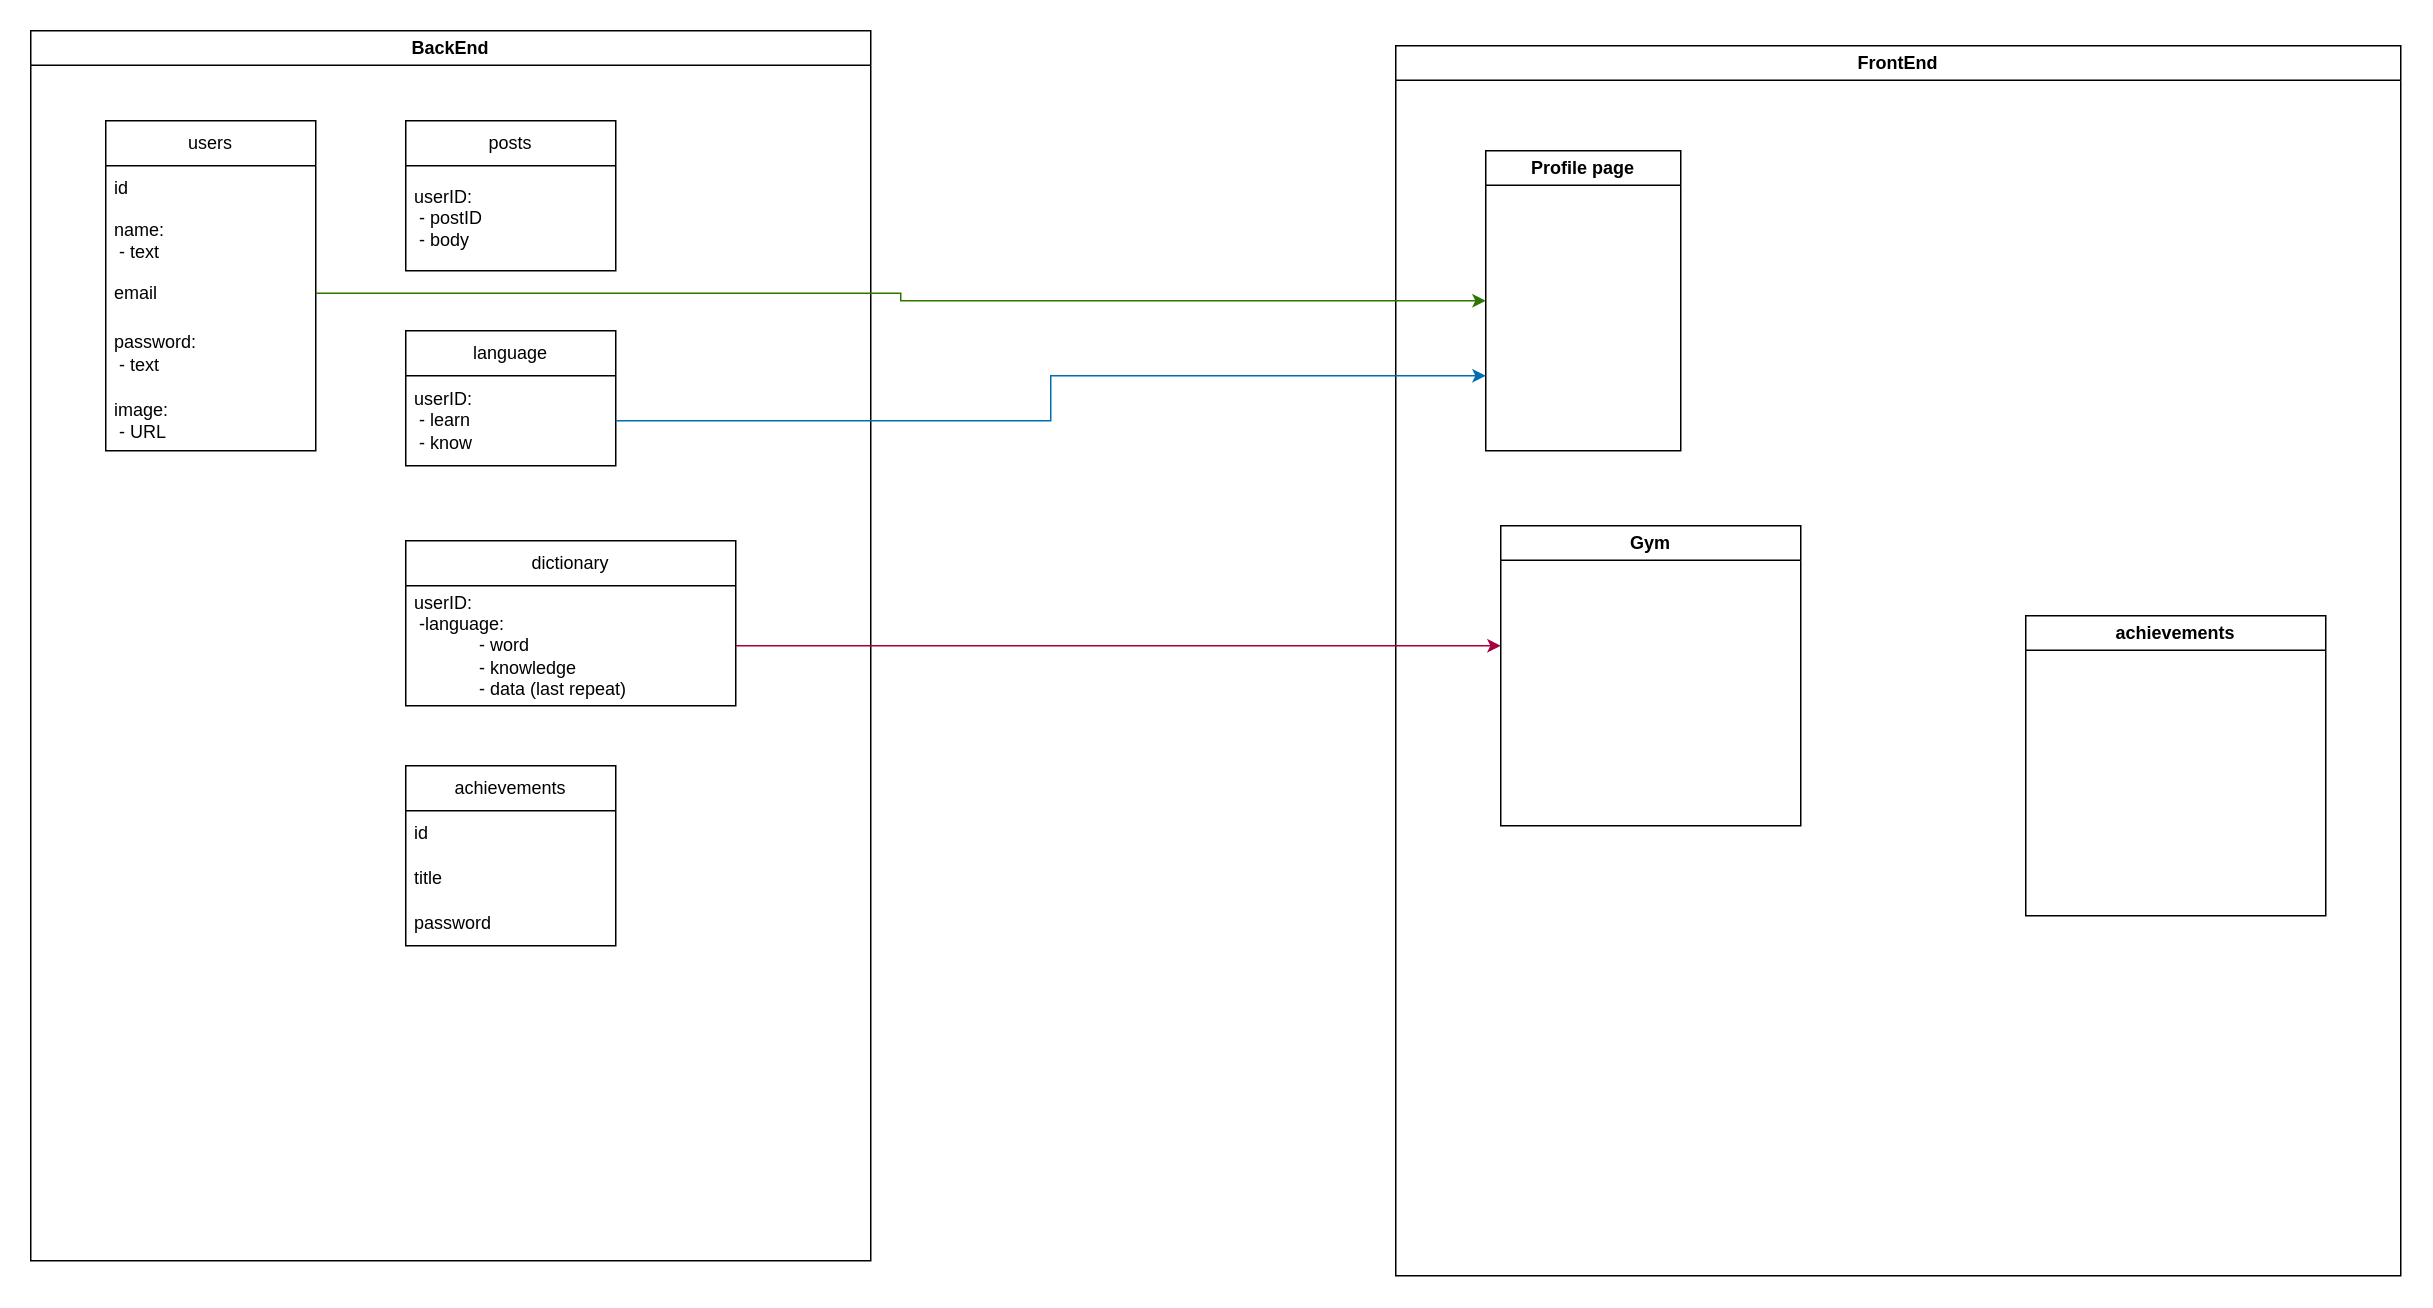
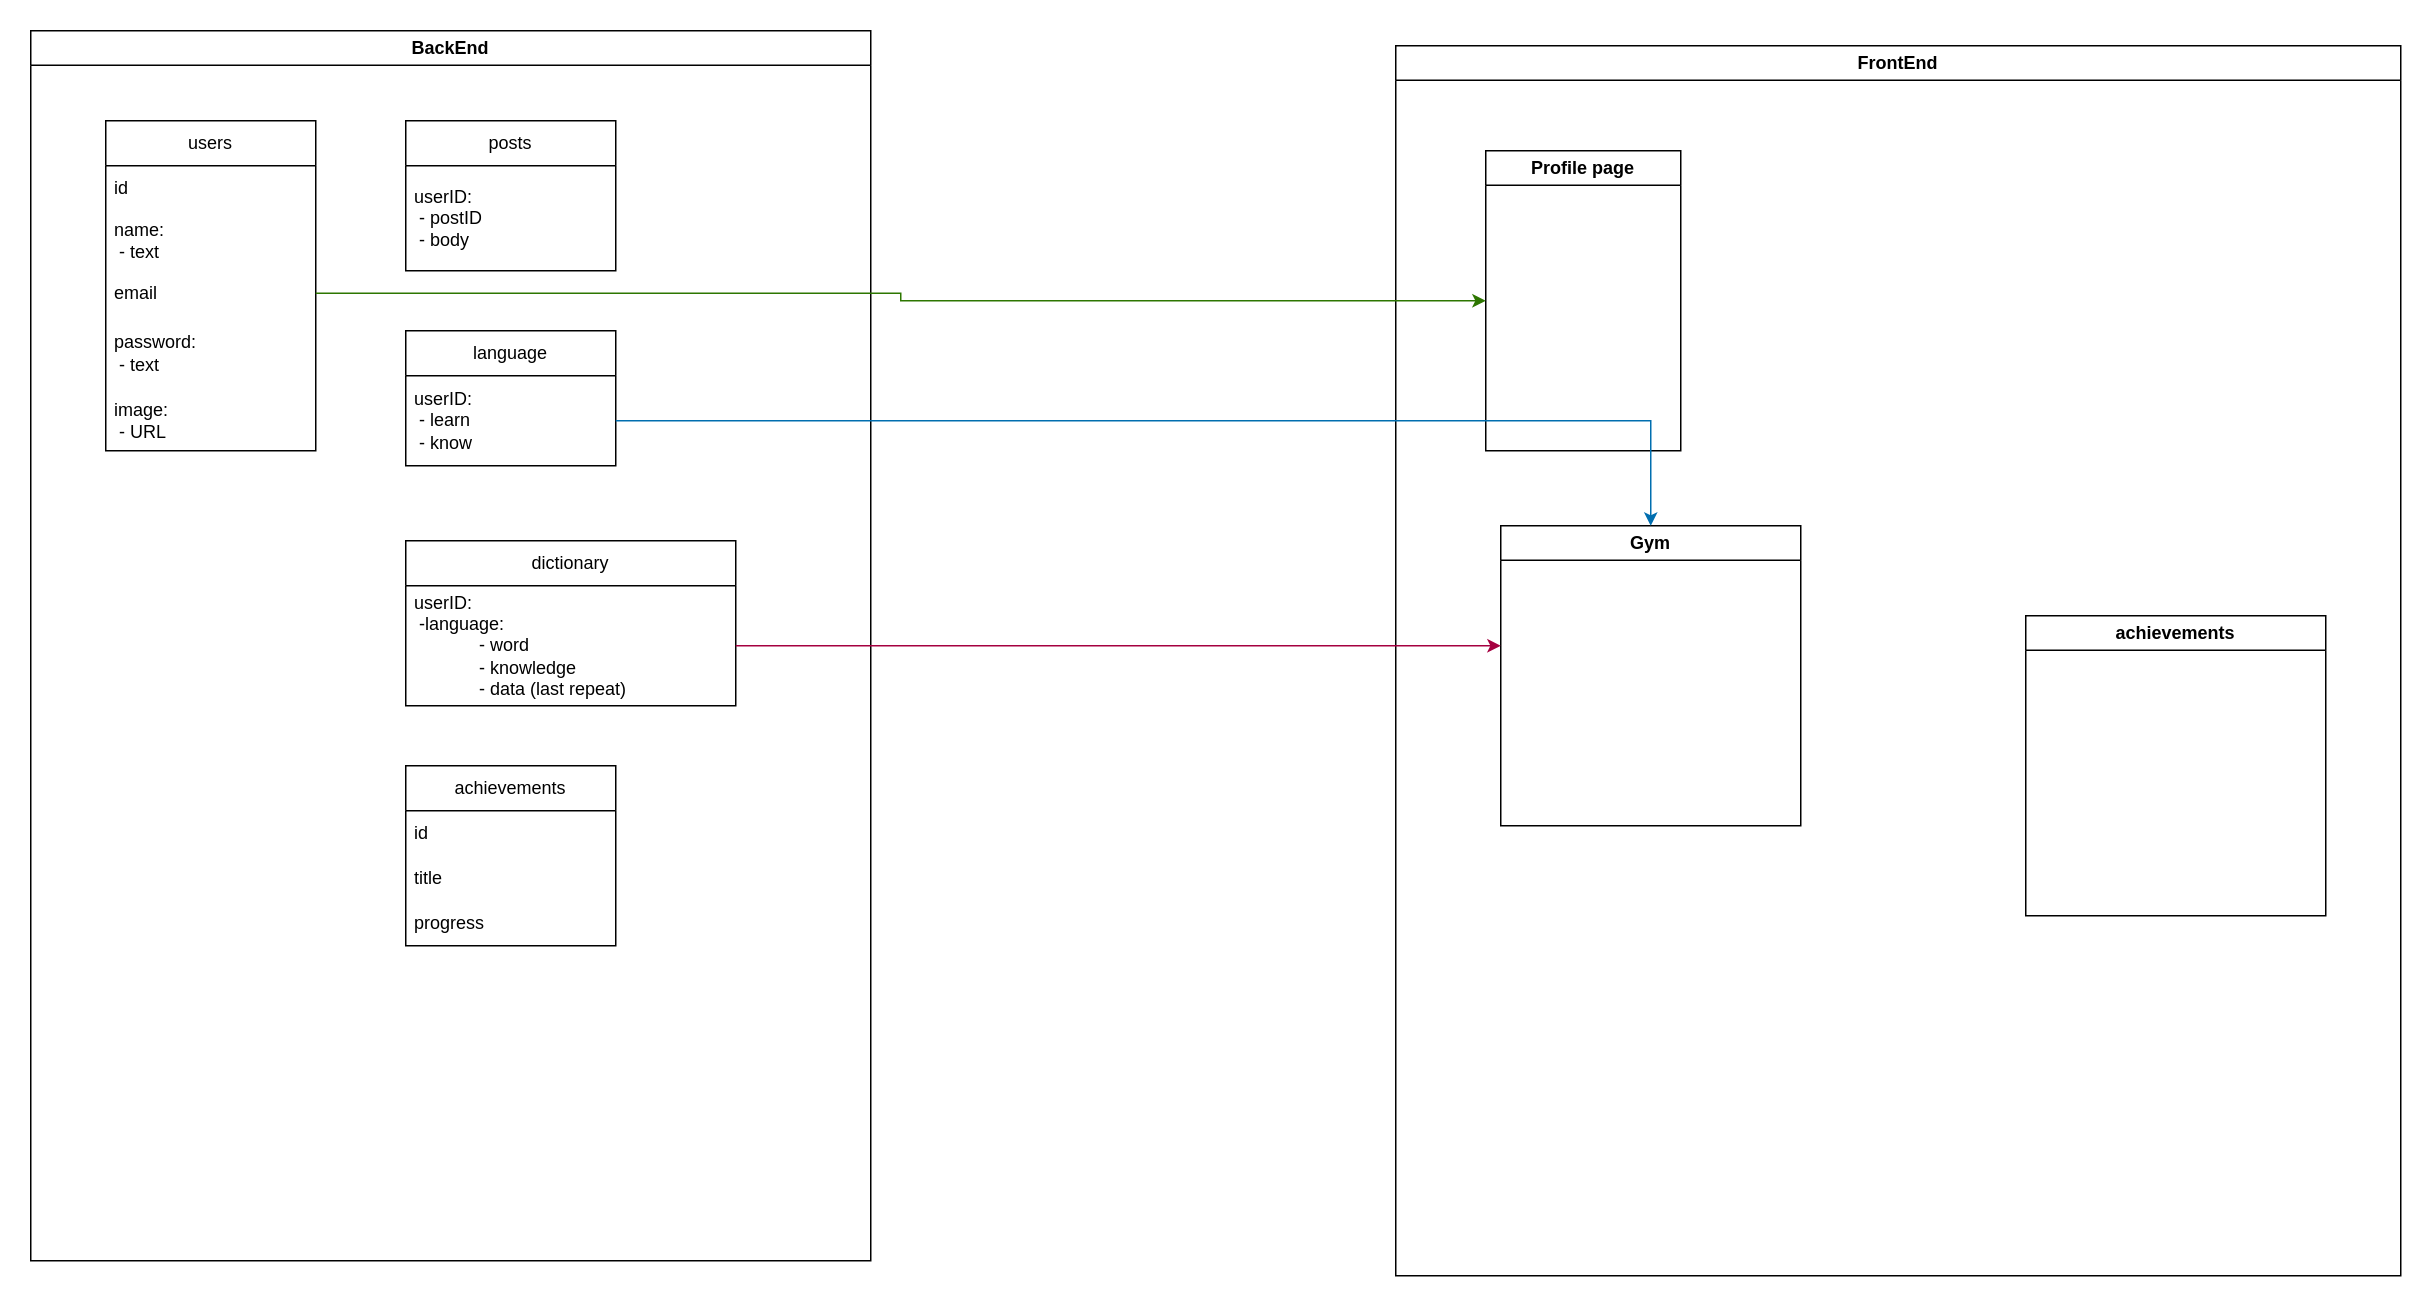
- <mxCell id="24" style="edgeStyle=orthogonalEdgeStyle;rounded=0;orthogonalLoop=1;jettySize=auto;html=1;entryX=0;entryY=0.75;entryDx=0;entryDy=0;fillColor=#1ba1e2;strokeColor=#006EAF;" edge="1" parent="1" source="12" target="20"><mxGeometry relative="1" as="geometry" /></mxCell>
+ <mxCell id="24" style="edgeStyle=orthogonalEdgeStyle;rounded=0;orthogonalLoop=1;jettySize=auto;html=1;fillColor=#1ba1e2;strokeColor=#006EAF;" edge="1" parent="1" source="12" target="22"><mxGeometry relative="1" as="geometry" /></mxCell>
- <mxCell id="18" value="password" style="text;strokeColor=none;fillColor=none;align=left;verticalAlign=middle;spacingLeft=4;spacingRight=4;overflow=hidden;points=[[0,0.5],[1,0.5]];portConstraint=eastwest;rotatable=0;whiteSpace=wrap;html=1;" vertex="1" parent="15"><mxGeometry y="90" width="140" height="30" as="geometry" /></mxCell>
+ <mxCell id="18" value="progress" style="text;strokeColor=none;fillColor=none;align=left;verticalAlign=middle;spacingLeft=4;spacingRight=4;overflow=hidden;points=[[0,0.5],[1,0.5]];portConstraint=eastwest;rotatable=0;whiteSpace=wrap;html=1;" vertex="1" parent="15"><mxGeometry y="90" width="140" height="30" as="geometry" /></mxCell>
